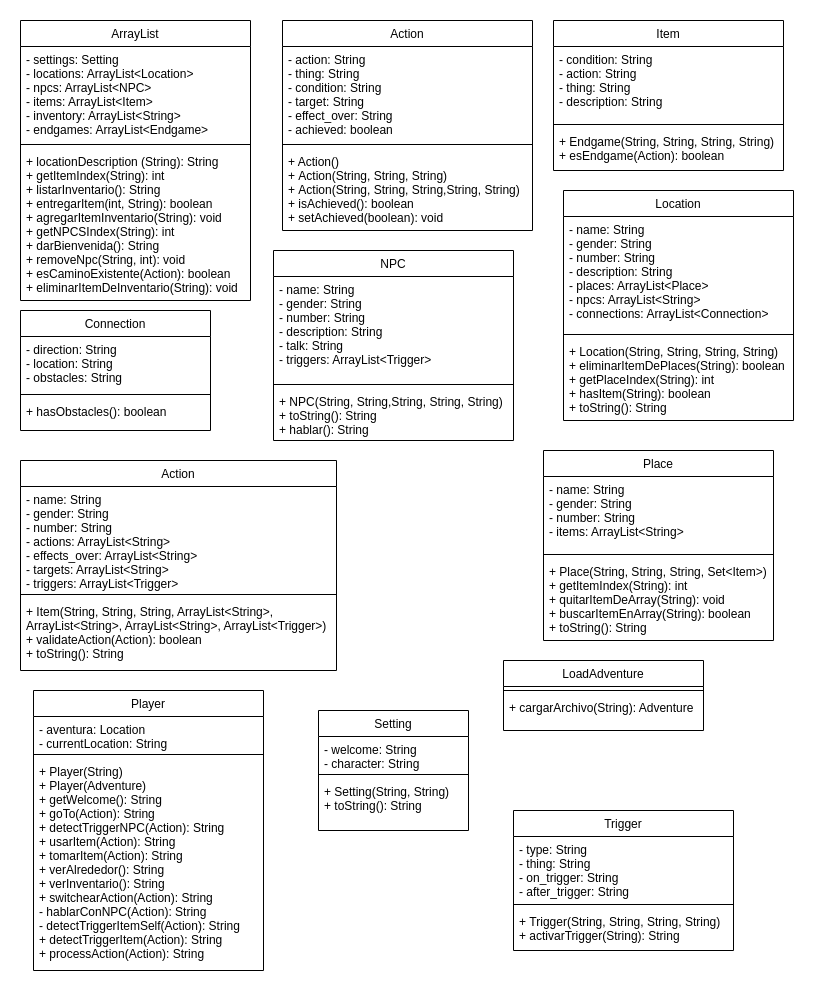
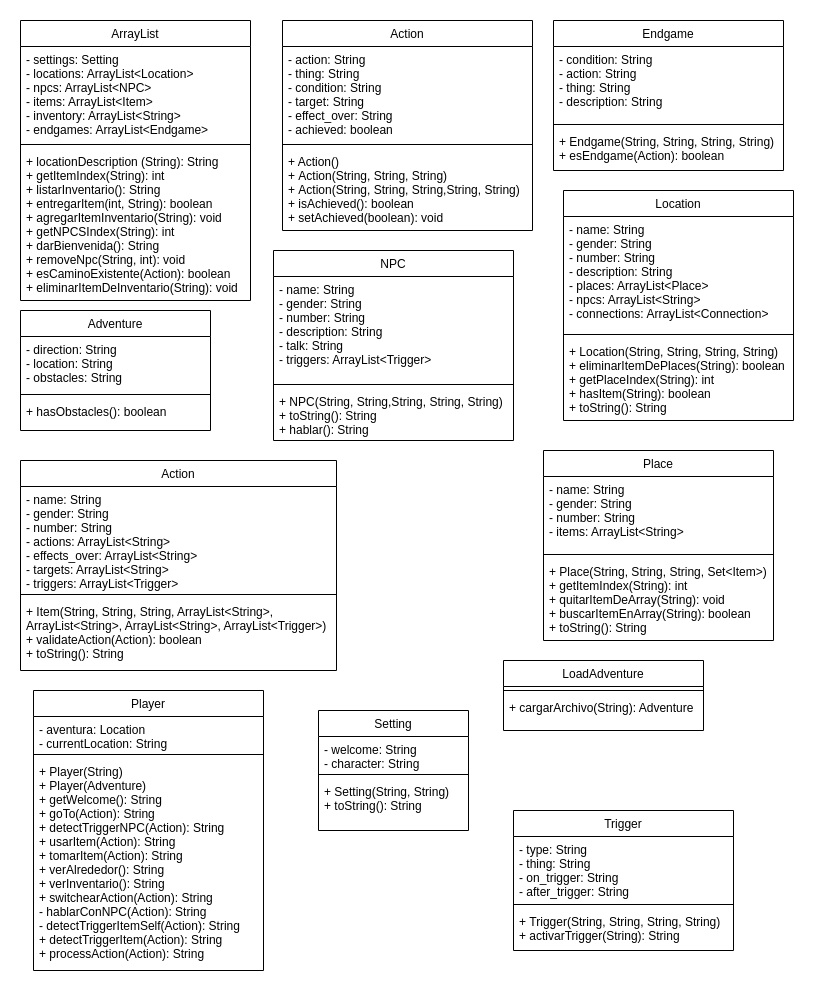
- <mxCell id="10" value="Item" style="swimlane;fontStyle=0;align=center;verticalAlign=top;childLayout=stackLayout;horizontal=1;startSize=26;horizontalStack=0;resizeParent=1;resizeLast=0;collapsible=1;marginBottom=0;rounded=0;shadow=0;strokeWidth=1;" parent="1" vertex="1"><mxGeometry x="553" y="20" width="230" height="150" as="geometry"><mxRectangle x="550" y="140" width="160" height="26" as="alternateBounds" /></mxGeometry></mxCell>
+ <mxCell id="10" value="Endgame" style="swimlane;fontStyle=0;align=center;verticalAlign=top;childLayout=stackLayout;horizontal=1;startSize=26;horizontalStack=0;resizeParent=1;resizeLast=0;collapsible=1;marginBottom=0;rounded=0;shadow=0;strokeWidth=1;" parent="1" vertex="1"><mxGeometry x="553" y="20" width="230" height="150" as="geometry"><mxRectangle x="550" y="140" width="160" height="26" as="alternateBounds" /></mxGeometry></mxCell>
- <mxCell id="14" value="Connection" style="swimlane;fontStyle=0;align=center;verticalAlign=top;childLayout=stackLayout;horizontal=1;startSize=26;horizontalStack=0;resizeParent=1;resizeLast=0;collapsible=1;marginBottom=0;rounded=0;shadow=0;strokeWidth=1;" parent="1" vertex="1"><mxGeometry x="20" y="310" width="190" height="120" as="geometry"><mxRectangle x="550" y="140" width="160" height="26" as="alternateBounds" /></mxGeometry></mxCell>
+ <mxCell id="14" value="Adventure" style="swimlane;fontStyle=0;align=center;verticalAlign=top;childLayout=stackLayout;horizontal=1;startSize=26;horizontalStack=0;resizeParent=1;resizeLast=0;collapsible=1;marginBottom=0;rounded=0;shadow=0;strokeWidth=1;" parent="1" vertex="1"><mxGeometry x="20" y="310" width="190" height="120" as="geometry"><mxRectangle x="550" y="140" width="160" height="26" as="alternateBounds" /></mxGeometry></mxCell>
